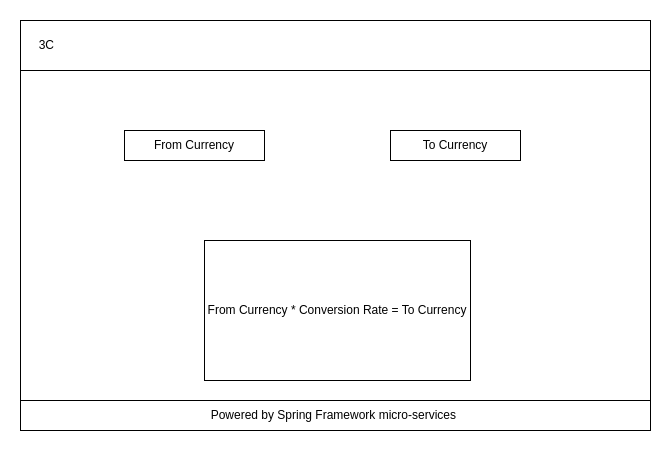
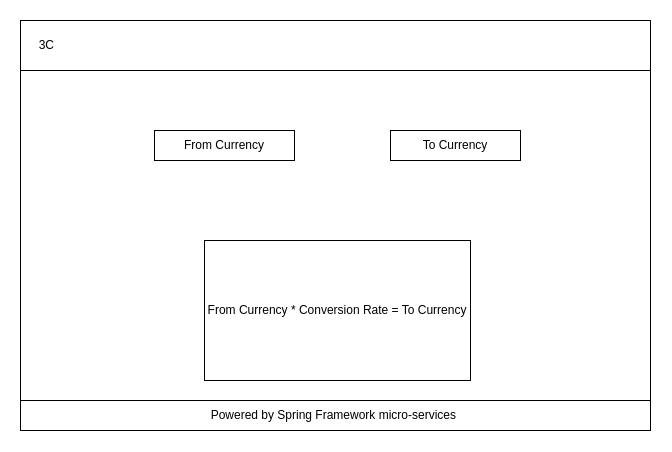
- <mxCell id="6" value="From Currency" style="rounded=0;whiteSpace=wrap;html=1;" vertex="1" parent="2"><mxGeometry x="104" y="110" width="140" height="30" as="geometry" /></mxCell>
+ <mxCell id="6" value="From Currency" style="rounded=0;whiteSpace=wrap;html=1;" vertex="1" parent="2"><mxGeometry x="134" y="110" width="140" height="30" as="geometry" /></mxCell>
